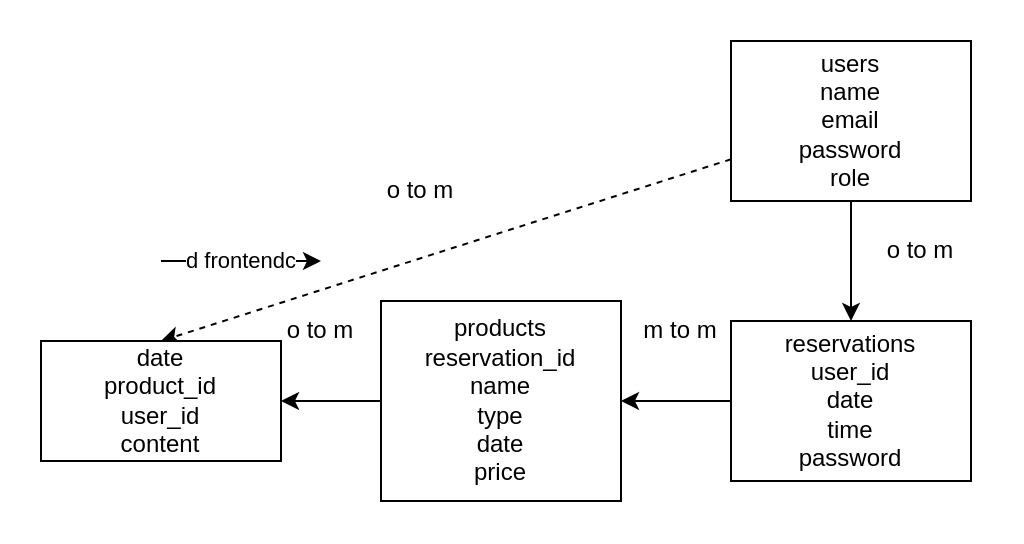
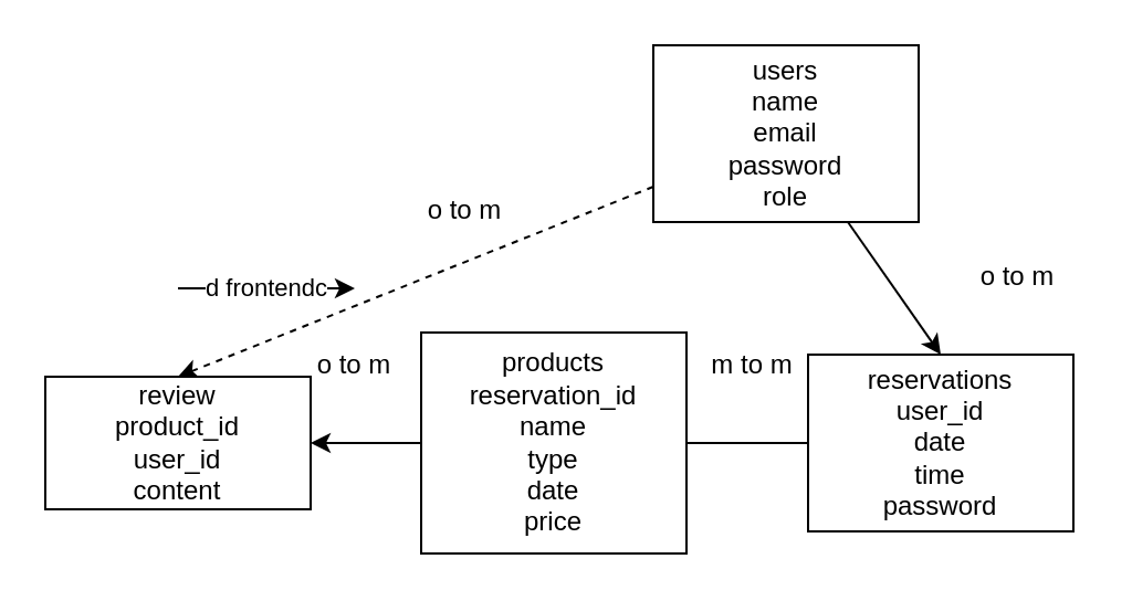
- <mxCell id="4" value="users&lt;br&gt;name&lt;br&gt;email&lt;br&gt;password&lt;br&gt;role" style="whiteSpace=wrap;html=1;" parent="1" vertex="1"><mxGeometry x="365" y="20" width="120" height="80" as="geometry" /></mxCell>
+ <mxCell id="4" value="users&lt;br&gt;name&lt;br&gt;email&lt;br&gt;password&lt;br&gt;role" style="whiteSpace=wrap;html=1;" parent="1" vertex="1"><mxGeometry x="295" y="20" width="120" height="80" as="geometry" /></mxCell>
- <mxCell id="7" value="date&lt;br&gt;product_id&lt;br&gt;user_id&lt;br&gt;content" style="whiteSpace=wrap;html=1;" parent="1" vertex="1"><mxGeometry x="20" y="170" width="120" height="60" as="geometry" /></mxCell>
+ <mxCell id="7" value="review&lt;br&gt;product_id&lt;br&gt;user_id&lt;br&gt;content" style="whiteSpace=wrap;html=1;" parent="1" vertex="1"><mxGeometry x="20" y="170" width="120" height="60" as="geometry" /></mxCell>
- <mxCell id="8" style="edgeStyle=none;html=1;" parent="1" source="9" target="6" edge="1"><mxGeometry relative="1" as="geometry" /></mxCell>
+ <mxCell id="8" style="edgeStyle=none;html=1;endArrow=none;" parent="1" source="9" target="6" edge="1"><mxGeometry relative="1" as="geometry" /></mxCell>
